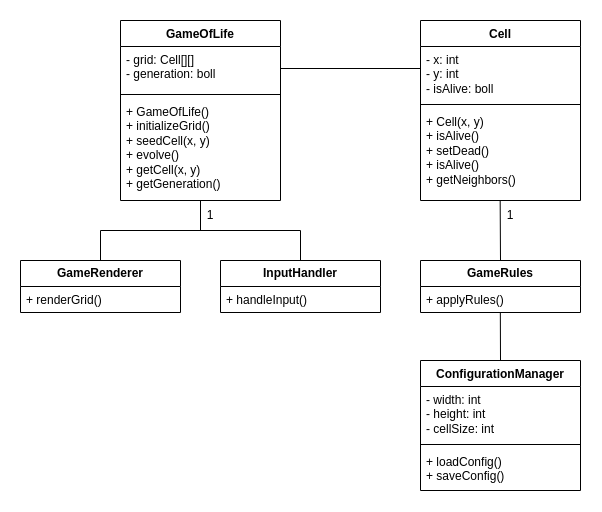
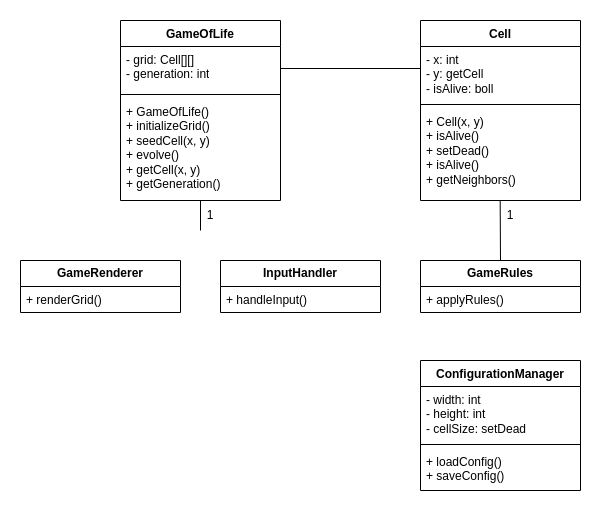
- <mxCell id="3" value="- grid: Cell[][]&lt;br&gt;- generation: boll" style="text;strokeColor=none;fillColor=none;align=left;verticalAlign=top;spacingLeft=4;spacingRight=4;overflow=hidden;rotatable=0;points=[[0,0.5],[1,0.5]];portConstraint=eastwest;whiteSpace=wrap;html=1;" vertex="1" parent="2"><mxGeometry y="26" width="160" height="44" as="geometry" /></mxCell>
+ <mxCell id="3" value="- grid: Cell[][]&lt;br&gt;- generation: int" style="text;strokeColor=none;fillColor=none;align=left;verticalAlign=top;spacingLeft=4;spacingRight=4;overflow=hidden;rotatable=0;points=[[0,0.5],[1,0.5]];portConstraint=eastwest;whiteSpace=wrap;html=1;" vertex="1" parent="2"><mxGeometry y="26" width="160" height="44" as="geometry" /></mxCell>
- <mxCell id="7" value="- x: int&lt;br&gt;- y: int&lt;br&gt;- isAlive: boll" style="text;strokeColor=none;fillColor=none;align=left;verticalAlign=top;spacingLeft=4;spacingRight=4;overflow=hidden;rotatable=0;points=[[0,0.5],[1,0.5]];portConstraint=eastwest;whiteSpace=wrap;html=1;" vertex="1" parent="6"><mxGeometry y="26" width="160" height="54" as="geometry" /></mxCell>
+ <mxCell id="7" value="- x: int&lt;br&gt;- y: getCell&lt;br&gt;- isAlive: boll" style="text;strokeColor=none;fillColor=none;align=left;verticalAlign=top;spacingLeft=4;spacingRight=4;overflow=hidden;rotatable=0;points=[[0,0.5],[1,0.5]];portConstraint=eastwest;whiteSpace=wrap;html=1;" vertex="1" parent="6"><mxGeometry y="26" width="160" height="54" as="geometry" /></mxCell>
- <mxCell id="20" value="" style="endArrow=none;html=1;rounded=0;exitX=0.5;exitY=0;exitDx=0;exitDy=0;entryX=0.5;entryY=0;entryDx=0;entryDy=0;" edge="1" parent="1" source="16" target="18"><mxGeometry relative="1" as="geometry"><mxPoint x="210" y="520" as="sourcePoint" /><mxPoint x="300" y="240" as="targetPoint" /><Array as="points"><mxPoint x="100" y="230" /><mxPoint x="300" y="230" /></Array></mxGeometry></mxCell>
- <mxCell id="24" value="" style="endArrow=none;html=1;rounded=0;entryX=0.5;entryY=0;entryDx=0;entryDy=0;exitX=0.499;exitY=1.002;exitDx=0;exitDy=0;exitPerimeter=0;" edge="1" parent="1" source="15" target="10"><mxGeometry relative="1" as="geometry"><mxPoint x="610" y="320" as="sourcePoint" /><mxPoint x="610" y="320" as="targetPoint" /></mxGeometry></mxCell>
- <mxCell id="11" value="- width: int&lt;br&gt;- height: int&lt;br&gt;- cellSize: int" style="text;strokeColor=none;fillColor=none;align=left;verticalAlign=top;spacingLeft=4;spacingRight=4;overflow=hidden;rotatable=0;points=[[0,0.5],[1,0.5]];portConstraint=eastwest;whiteSpace=wrap;html=1;" vertex="1" parent="10"><mxGeometry y="26" width="160" height="54" as="geometry" /></mxCell>
+ <mxCell id="11" value="- width: int&lt;br&gt;- height: int&lt;br&gt;- cellSize: setDead" style="text;strokeColor=none;fillColor=none;align=left;verticalAlign=top;spacingLeft=4;spacingRight=4;overflow=hidden;rotatable=0;points=[[0,0.5],[1,0.5]];portConstraint=eastwest;whiteSpace=wrap;html=1;" vertex="1" parent="10"><mxGeometry y="26" width="160" height="54" as="geometry" /></mxCell>
